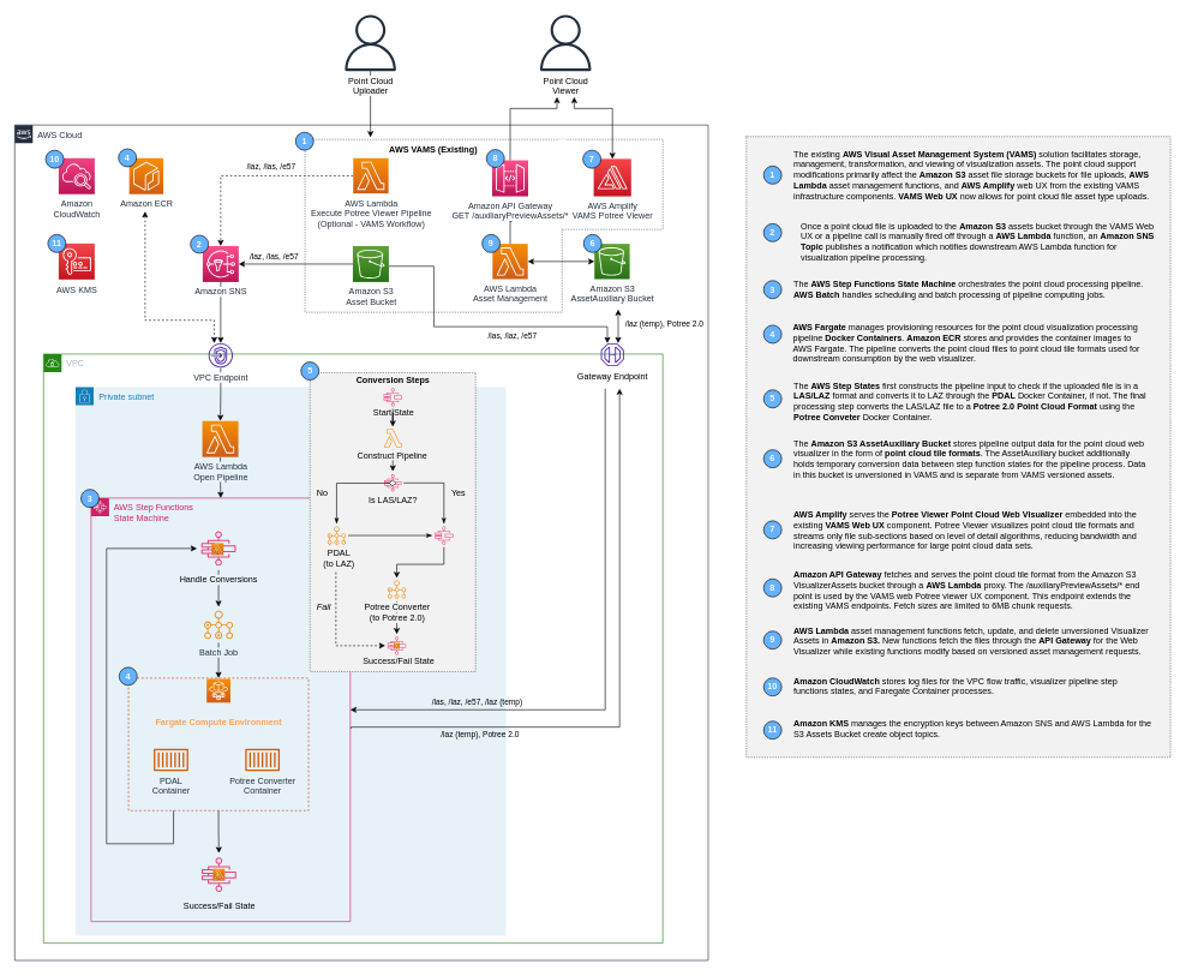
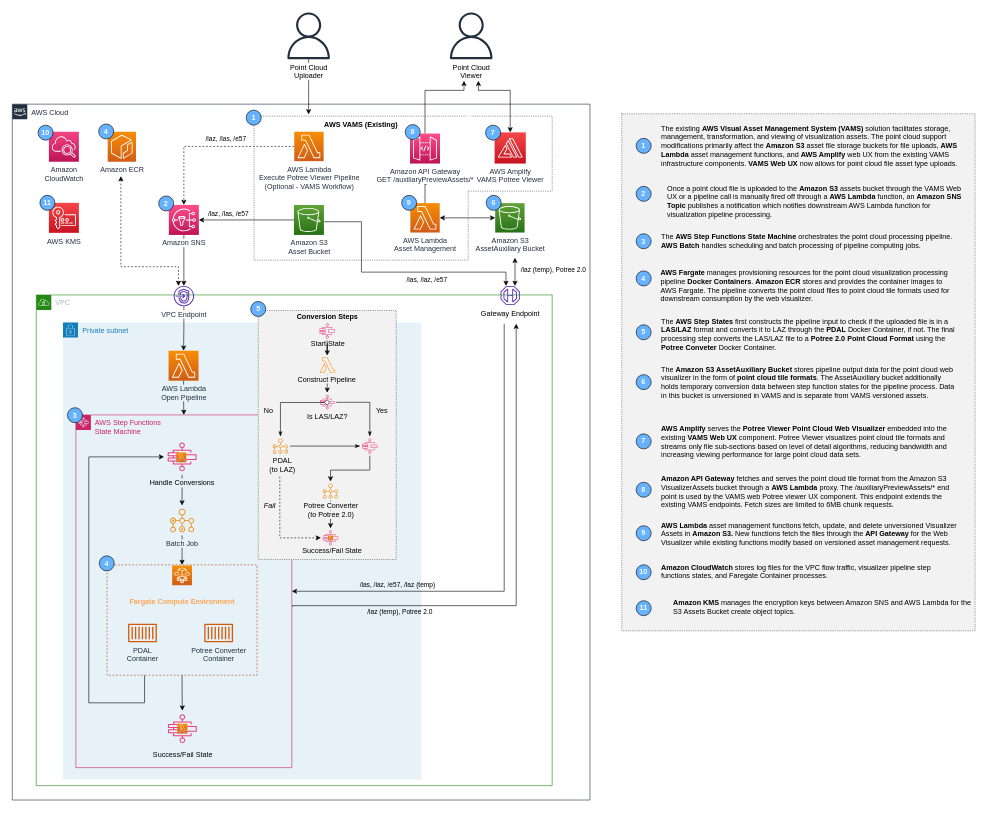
- <mxCell id="120" value="&lt;b&gt;Amazon KMS&lt;/b&gt; manages the encryption keys between Amazon SNS and AWS Lambda for the S3 Assets Bucket create object topics.&amp;nbsp;" style="text;whiteSpace=wrap;html=1;" parent="91" vertex="1"><mxGeometry x="1100" y="991" width="500" height="41" as="geometry" /></mxCell>
+ <mxCell id="120" value="&lt;b&gt;Amazon KMS&lt;/b&gt; manages the encryption keys between Amazon SNS and AWS Lambda for the S3 Assets Bucket create object topics.&amp;nbsp;" style="text;whiteSpace=wrap;html=1;" parent="91" vertex="1"><mxGeometry x="1120" y="991" width="500" height="41" as="geometry" /></mxCell>
